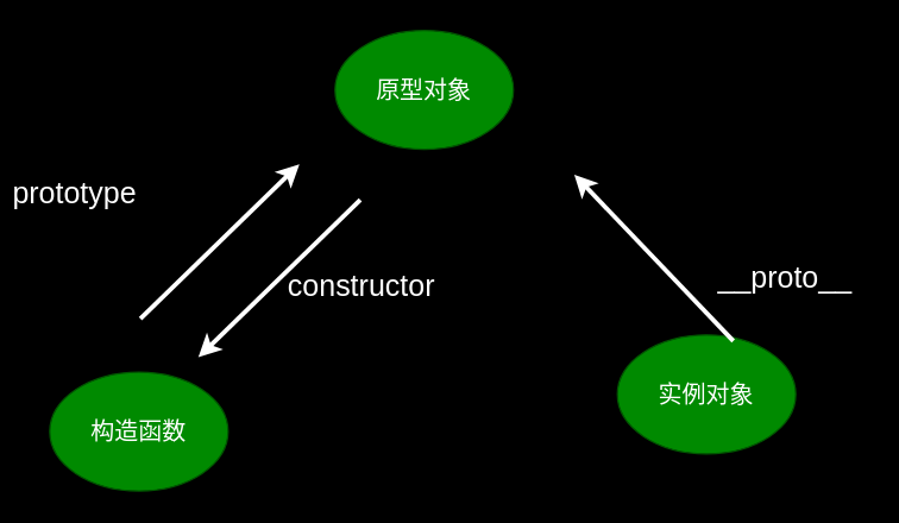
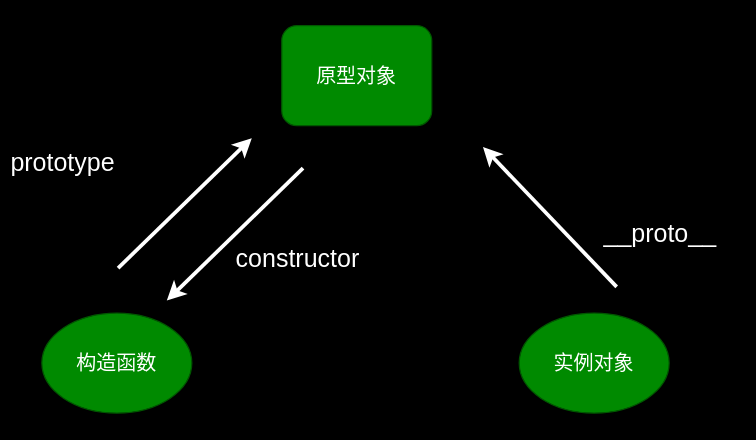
- <mxCell id="2" value="原型对象" style="ellipse;whiteSpace=wrap;html=1;fontSize=16;fillColor=#008a00;fontColor=#ffffff;strokeColor=#005700;" vertex="1" parent="1"><mxGeometry x="225" y="20" width="120" height="80" as="geometry" /></mxCell>
+ <mxCell id="2" value="原型对象" style="whiteSpace=wrap;html=1;fontSize=16;fillColor=#008a00;fontColor=#ffffff;strokeColor=#005700;rounded=1;" vertex="1" parent="1"><mxGeometry x="225" y="20" width="120" height="80" as="geometry" /></mxCell>
- <mxCell id="8" value="constructor" style="text;html=1;align=center;verticalAlign=middle;whiteSpace=wrap;rounded=0;fontSize=20;strokeColor=none;fontColor=#FFFFFF;" vertex="1" parent="1"><mxGeometry x="213" y="176" width="60" height="30" as="geometry" /></mxCell>
+ <mxCell id="8" value="constructor" style="text;html=1;align=center;verticalAlign=middle;whiteSpace=wrap;rounded=0;fontSize=20;strokeColor=none;fontColor=#FFFFFF;" vertex="1" parent="1"><mxGeometry x="208" y="191" width="60" height="30" as="geometry" /></mxCell>
- <mxCell id="3" value="实例对象" style="ellipse;whiteSpace=wrap;html=1;fontSize=16;fillColor=#008a00;fontColor=#ffffff;strokeColor=#005700;" vertex="1" parent="1"><mxGeometry x="415" y="225" width="120" height="80" as="geometry" /></mxCell>
+ <mxCell id="3" value="实例对象" style="ellipse;whiteSpace=wrap;html=1;fontSize=16;fillColor=#008a00;fontColor=#ffffff;strokeColor=#005700;" vertex="1" parent="1"><mxGeometry x="415" y="250" width="120" height="80" as="geometry" /></mxCell>
